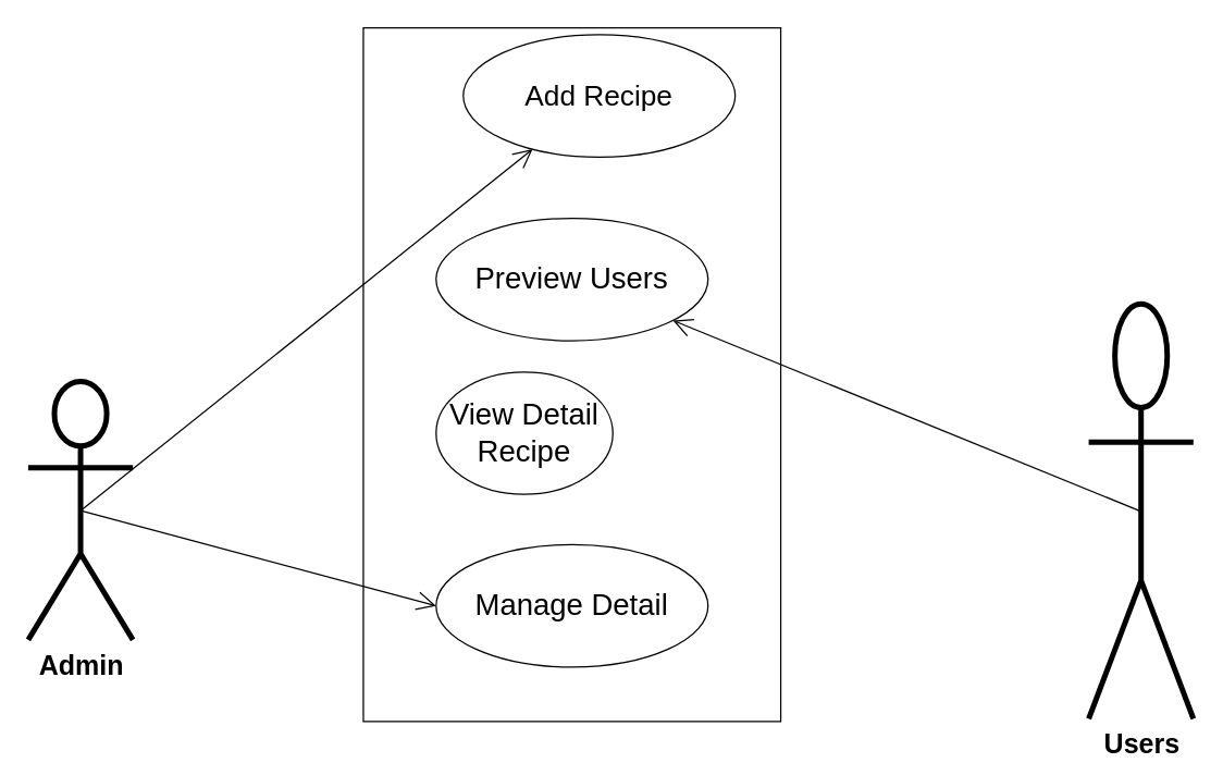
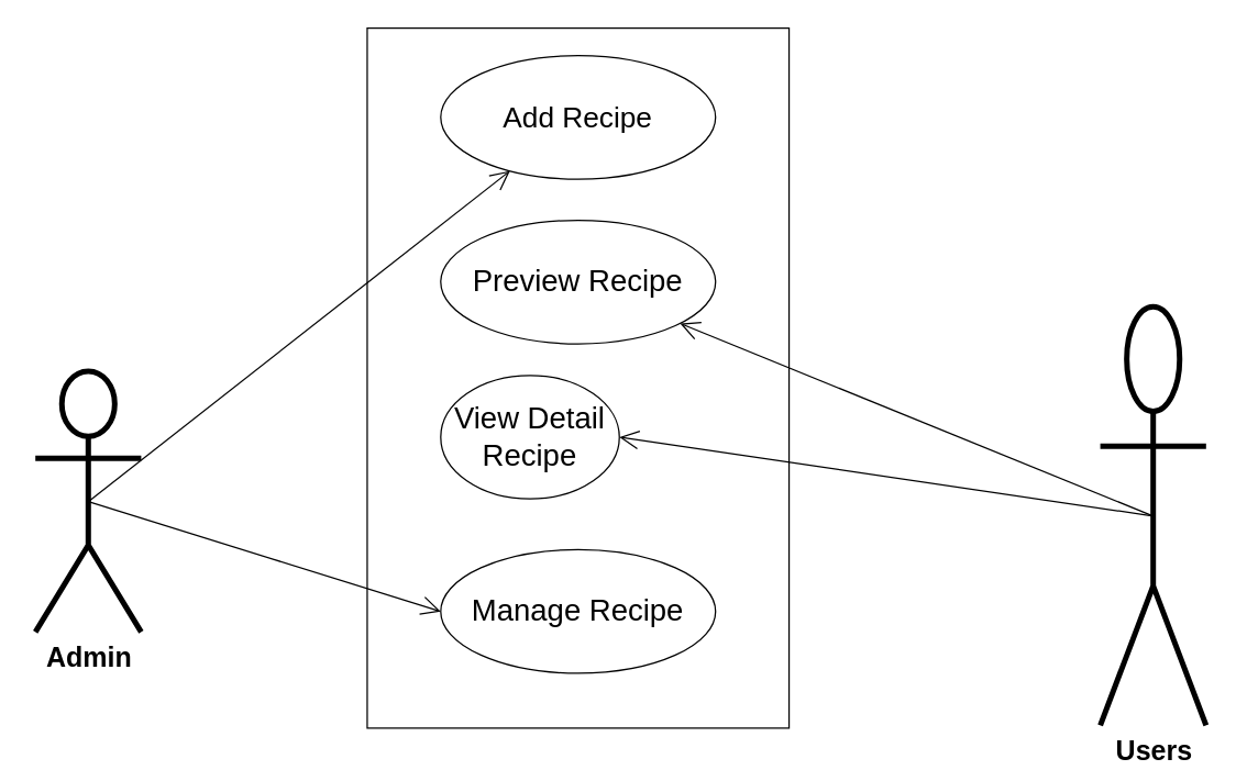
- <mxCell id="4" value="&lt;font style=&quot;font-size: 21px&quot;&gt;Add Recipe&lt;/font&gt;" style="ellipse;whiteSpace=wrap;html=1;" parent="1" vertex="1"><mxGeometry x="340" y="25" width="200" height="90" as="geometry" /></mxCell>
+ <mxCell id="4" value="&lt;font style=&quot;font-size: 21px&quot;&gt;Add Recipe&lt;/font&gt;" style="ellipse;whiteSpace=wrap;html=1;" parent="1" vertex="1"><mxGeometry x="320" y="40" width="200" height="90" as="geometry" /></mxCell>
- <mxCell id="5" value="&lt;span style=&quot;font-size: 22px&quot;&gt;Preview Users&lt;/span&gt;" style="ellipse;whiteSpace=wrap;html=1;" parent="1" vertex="1"><mxGeometry x="320" y="160" width="200" height="90" as="geometry" /></mxCell>
+ <mxCell id="5" value="&lt;span style=&quot;font-size: 22px&quot;&gt;Preview Recipe&lt;/span&gt;" style="ellipse;whiteSpace=wrap;html=1;" parent="1" vertex="1"><mxGeometry x="320" y="160" width="200" height="90" as="geometry" /></mxCell>
+ <mxCell id="12" value="" style="endArrow=open;endFill=1;endSize=12;html=1;exitX=0.5;exitY=0.5;exitDx=0;exitDy=0;exitPerimeter=0;entryX=1;entryY=0.5;entryDx=0;entryDy=0;" parent="1" source="8" target="7" edge="1"><mxGeometry width="160" relative="1" as="geometry"><mxPoint x="848.5" y="328" as="sourcePoint" /><mxPoint x="515.703" y="238.187" as="targetPoint" /></mxGeometry></mxCell>
- <mxCell id="3" value="&lt;font size=&quot;1&quot;&gt;&lt;b style=&quot;font-size: 20px&quot;&gt;Admin&lt;/b&gt;&lt;/font&gt;" style="shape=umlActor;verticalLabelPosition=bottom;verticalAlign=top;html=1;strokeWidth=4;" parent="1" vertex="1"><mxGeometry x="20" y="280" width="77" height="190" as="geometry" /></mxCell>
+ <mxCell id="3" value="&lt;font size=&quot;1&quot;&gt;&lt;b style=&quot;font-size: 20px&quot;&gt;Admin&lt;/b&gt;&lt;/font&gt;" style="shape=umlActor;verticalLabelPosition=bottom;verticalAlign=top;html=1;strokeWidth=4;" parent="1" vertex="1"><mxGeometry x="25" y="270" width="77" height="190" as="geometry" /></mxCell>
- <mxCell id="10" value="&lt;span style=&quot;font-size: 22px&quot;&gt;Manage Detail&lt;/span&gt;" style="ellipse;whiteSpace=wrap;html=1;" parent="1" vertex="1"><mxGeometry x="320" y="400" width="200" height="90" as="geometry" /></mxCell>
+ <mxCell id="10" value="&lt;span style=&quot;font-size: 22px&quot;&gt;Manage Recipe&lt;/span&gt;" style="ellipse;whiteSpace=wrap;html=1;" parent="1" vertex="1"><mxGeometry x="320" y="400" width="200" height="90" as="geometry" /></mxCell>
